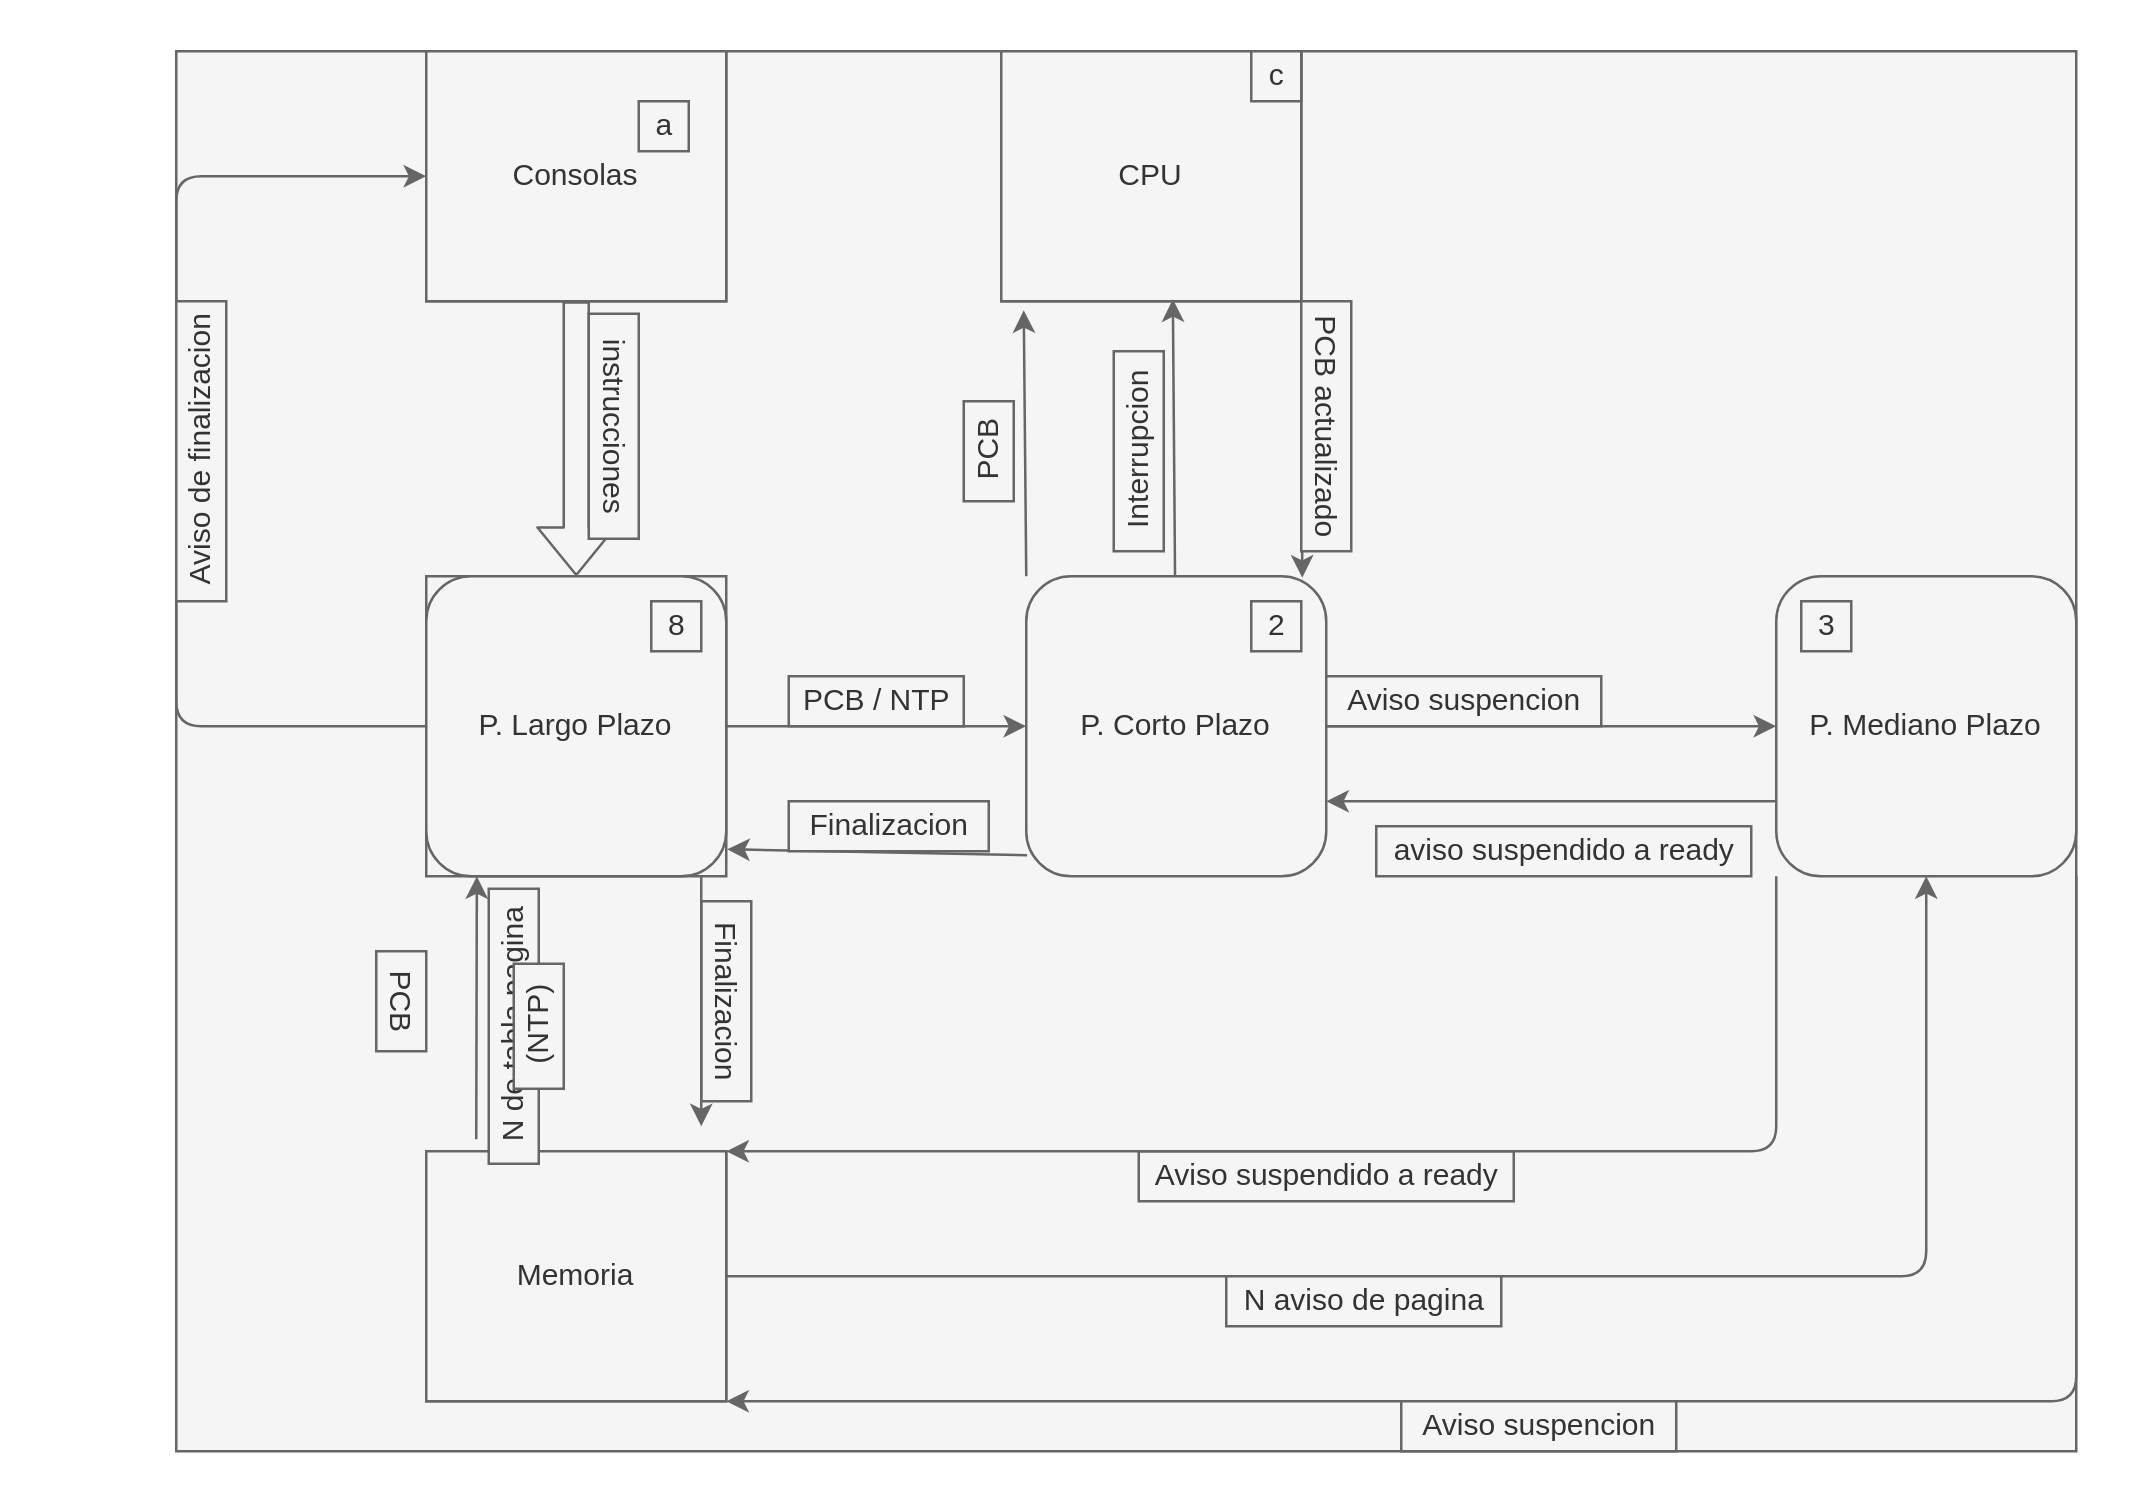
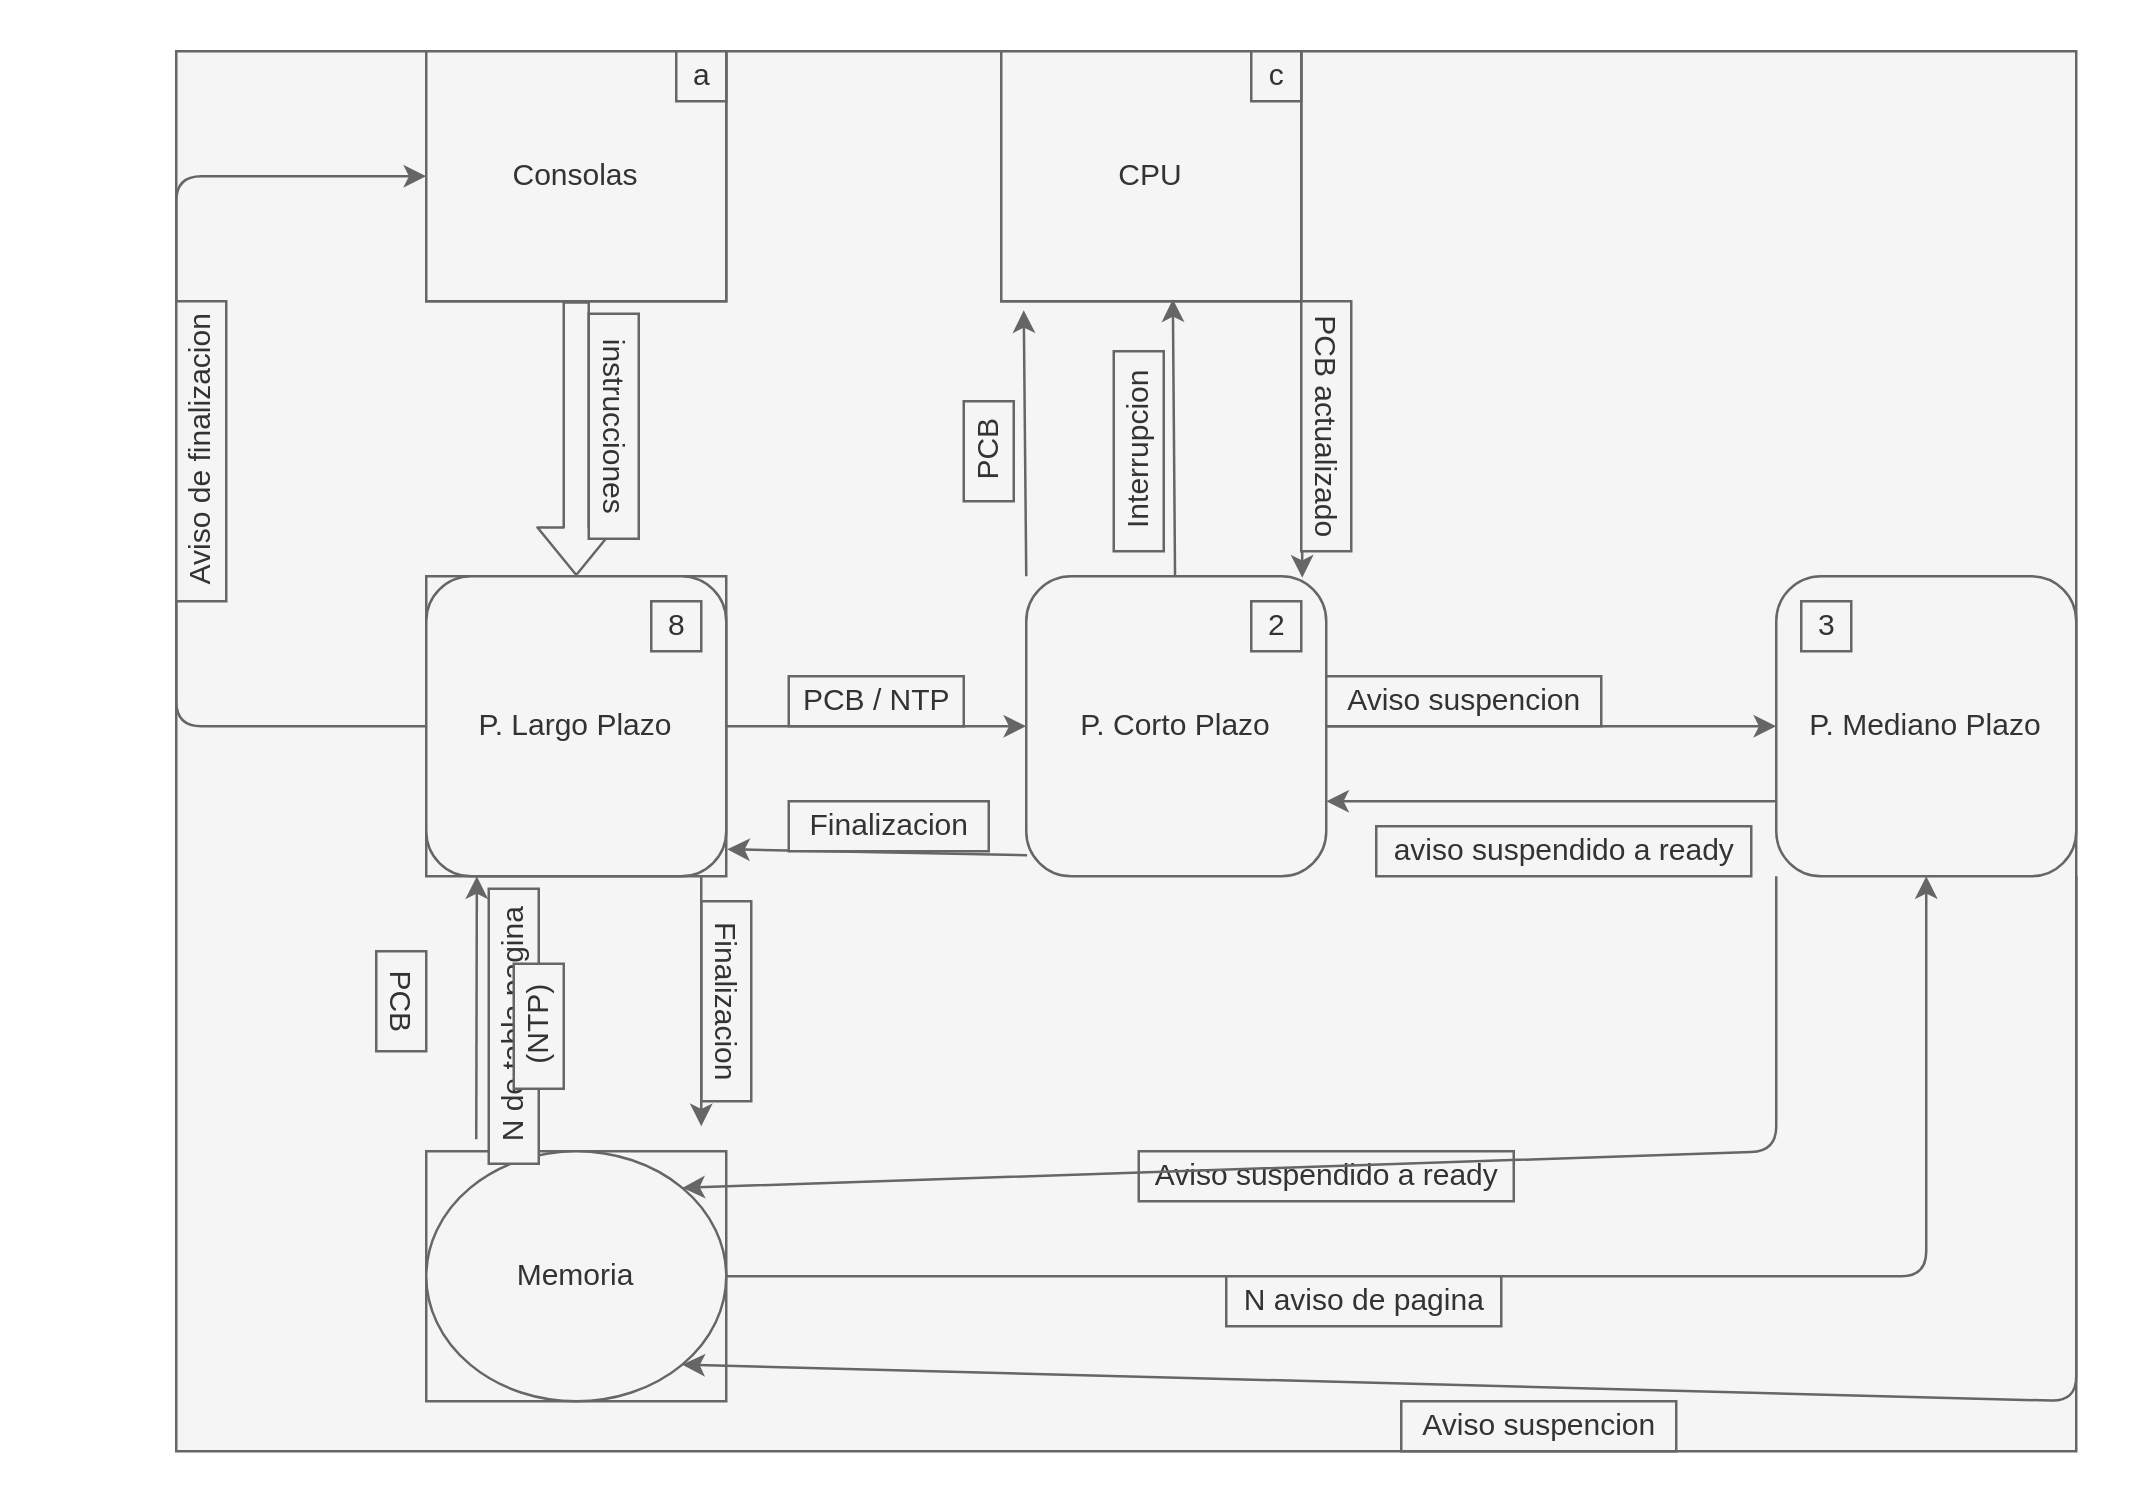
- <mxCell id="9" value="a" style="text;html=1;align=center;verticalAlign=middle;resizable=0;points=[];autosize=1;strokeColor=#666666;fillColor=#f5f5f5;fontColor=#333333;" parent="7" vertex="1"><mxGeometry x="85" y="20" width="20" height="20" as="geometry" /></mxCell>
+ <mxCell id="9" value="a" style="text;html=1;align=center;verticalAlign=middle;resizable=0;points=[];autosize=1;strokeColor=#666666;fillColor=#f5f5f5;fontColor=#333333;" parent="7" vertex="1"><mxGeometry x="100" width="20" height="20" as="geometry" /></mxCell>
- <mxCell id="18" value="Memoria" style="rounded=0;whiteSpace=wrap;html=1;fillColor=#f5f5f5;fontColor=#333333;strokeColor=#666666;" parent="17" vertex="1"><mxGeometry width="120" height="100" as="geometry" /></mxCell>
+ <mxCell id="18" value="Memoria" style="ellipse;whiteSpace=wrap;html=1;fillColor=#f5f5f5;fontColor=#333333;strokeColor=#666666;" parent="17" vertex="1"><mxGeometry width="120" height="100" as="geometry" /></mxCell>
